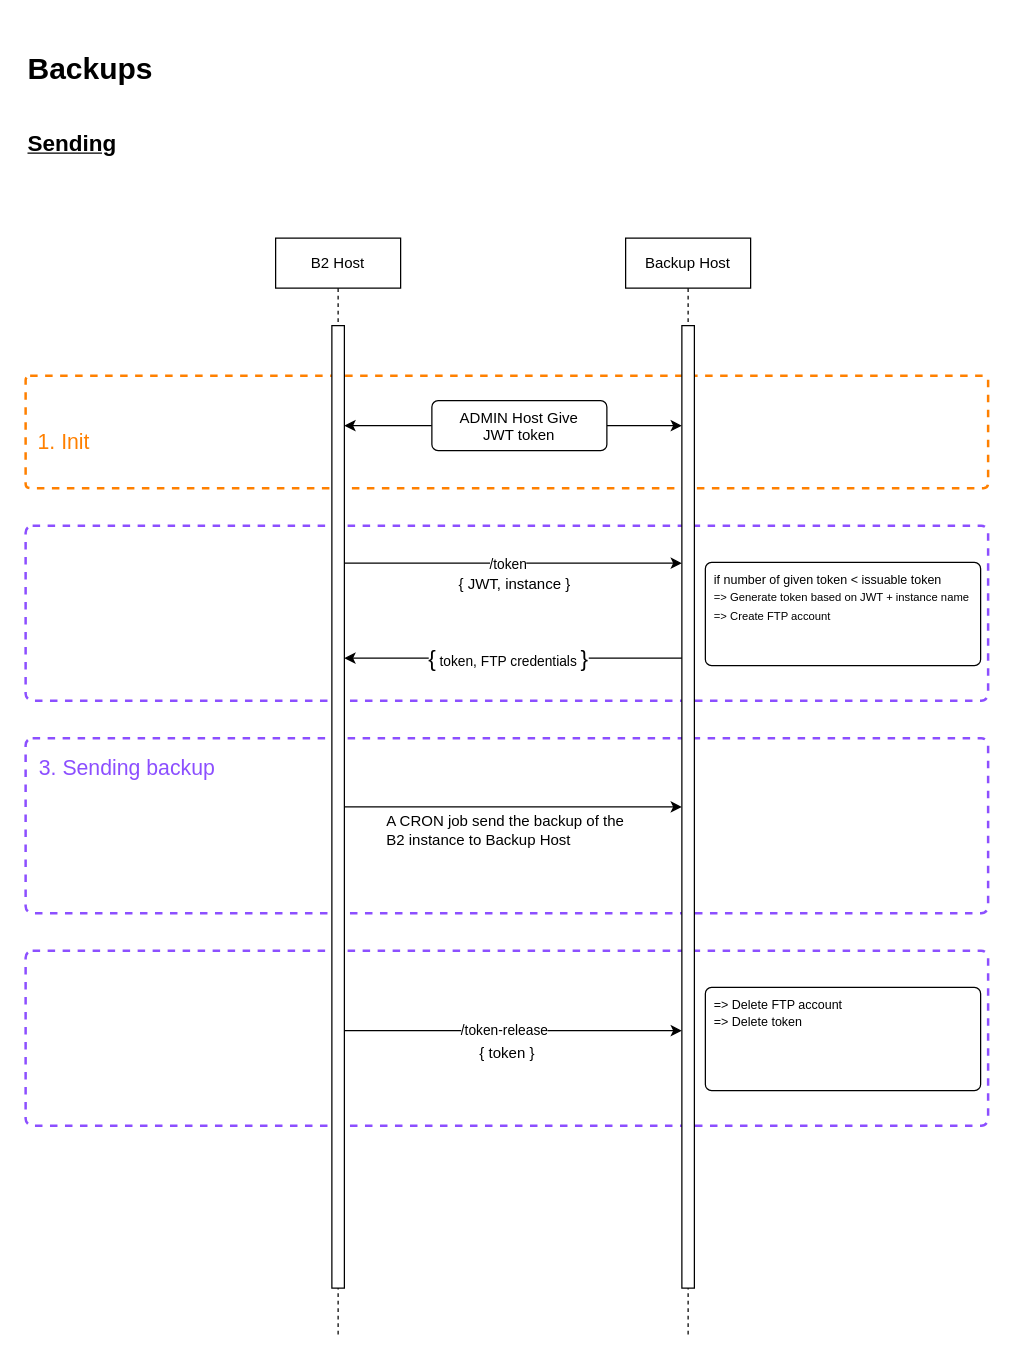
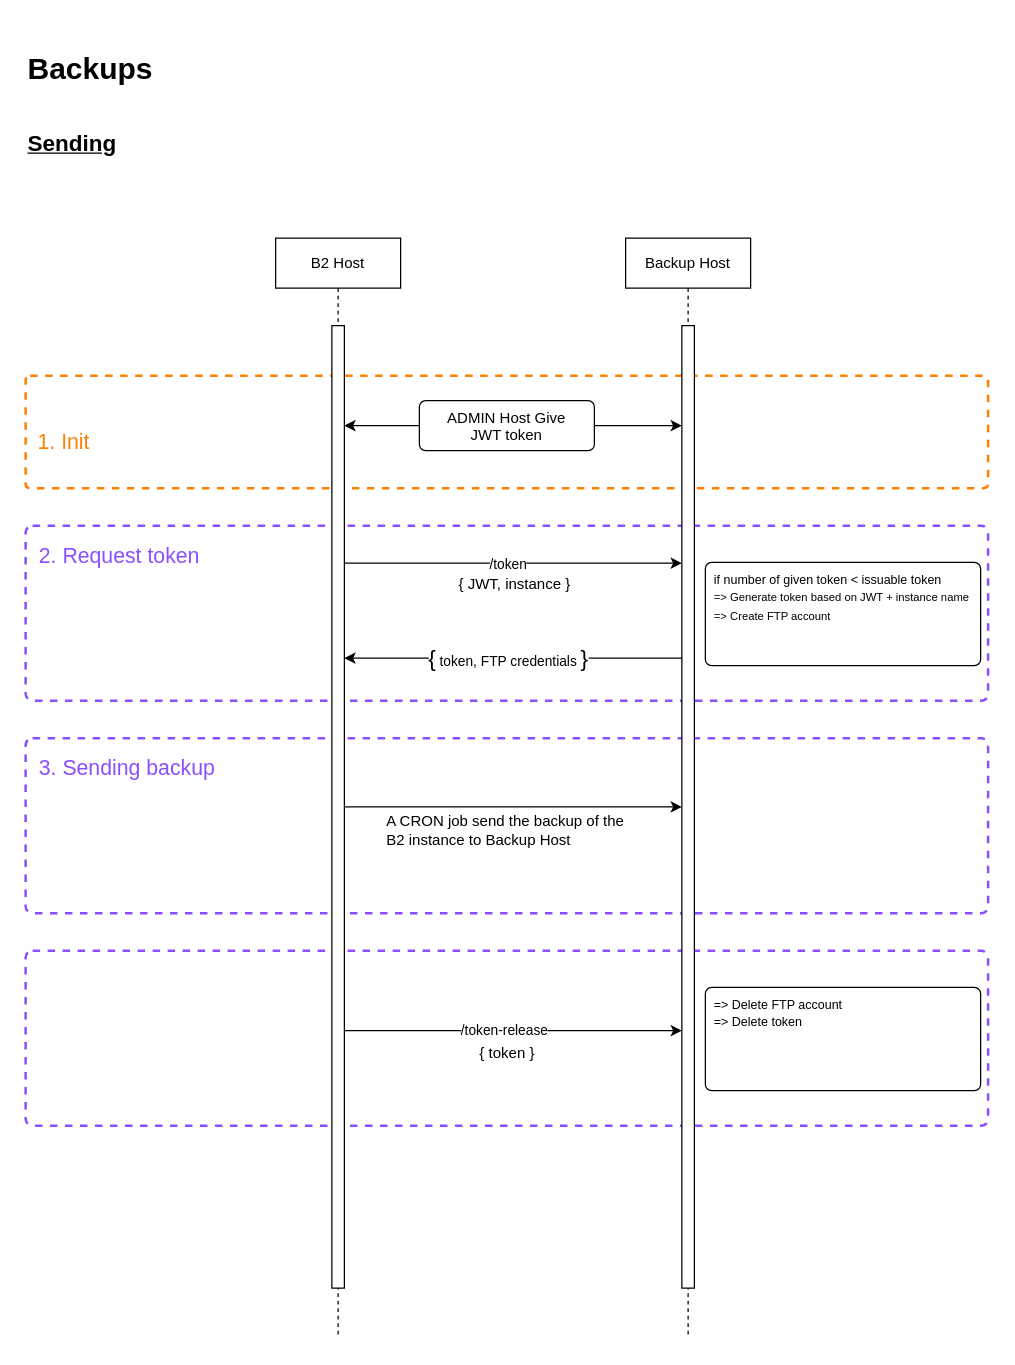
- <mxCell id="25" value="ADMIN Host Give&lt;br&gt;JWT token" style="html=1;align=center;verticalAlign=top;rounded=1;absoluteArcSize=1;arcSize=10;dashed=0;whiteSpace=wrap;" vertex="1" parent="1"><mxGeometry x="345" y="320" width="140" height="40" as="geometry" /></mxCell>
+ <mxCell id="25" value="ADMIN Host Give&lt;br&gt;JWT token" style="html=1;align=center;verticalAlign=top;rounded=1;absoluteArcSize=1;arcSize=10;dashed=0;whiteSpace=wrap;" vertex="1" parent="1"><mxGeometry x="335" y="320" width="140" height="40" as="geometry" /></mxCell>
+ <mxCell id="13" value="&lt;font color=&quot;#8c4fff&quot; style=&quot;font-size: 17px;&quot;&gt;2. Request token&lt;/font&gt;" style="text;strokeColor=none;align=left;fillColor=none;html=1;verticalAlign=middle;whiteSpace=wrap;rounded=0;" vertex="1" parent="11"><mxGeometry x="8.676" y="2" width="144.239" height="46.667" as="geometry" /></mxCell>
